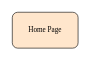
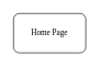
- <mxCell id="2" value="&lt;pre&gt;&lt;font face=&quot;Comic Sans MS&quot;&gt;Home Page&lt;/font&gt;&lt;/pre&gt;" style="rounded=1;whiteSpace=wrap;html=1;fillColor=#ffe6cc;" vertex="1" parent="1"><mxGeometry x="20" y="20" width="110" height="60" as="geometry" /></mxCell>
+ <mxCell id="2" value="&lt;pre&gt;&lt;font face=&quot;Comic Sans MS&quot;&gt;Home Page&lt;/font&gt;&lt;/pre&gt;" style="rounded=1;whiteSpace=wrap;html=1;" vertex="1" parent="1"><mxGeometry x="20" y="20" width="110" height="60" as="geometry" /></mxCell>
